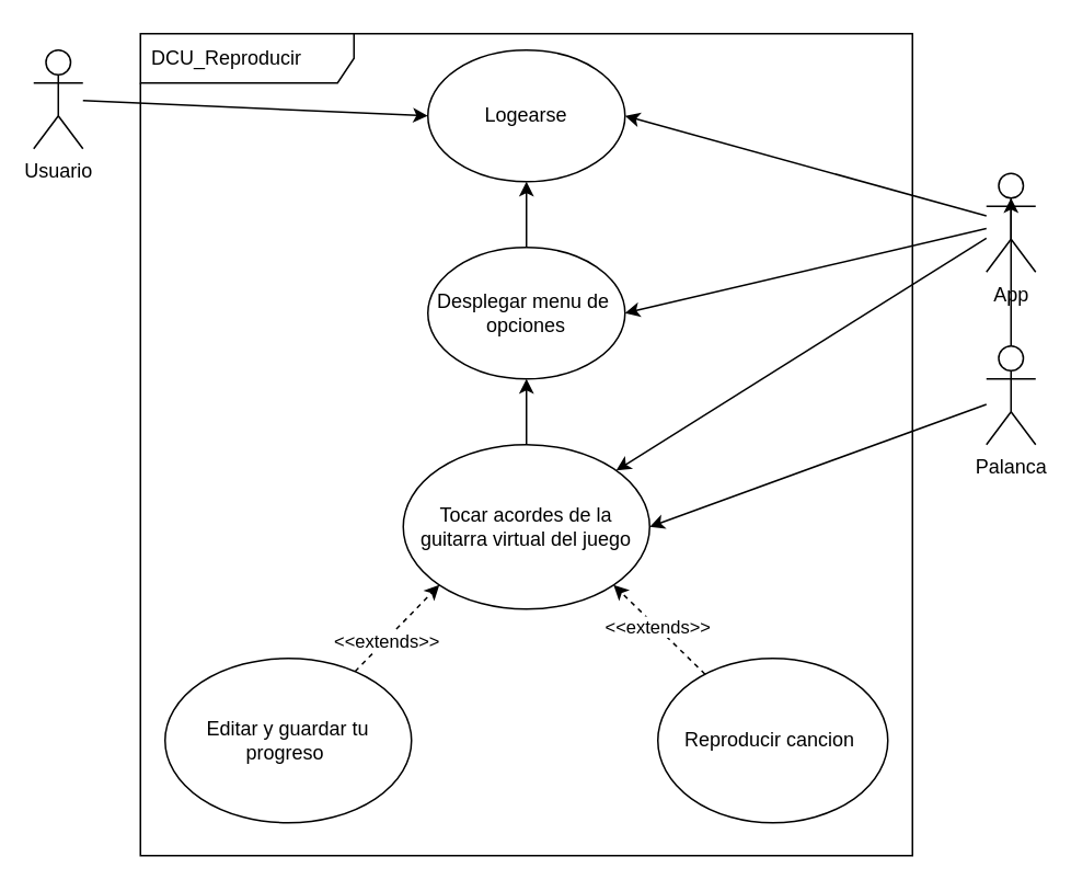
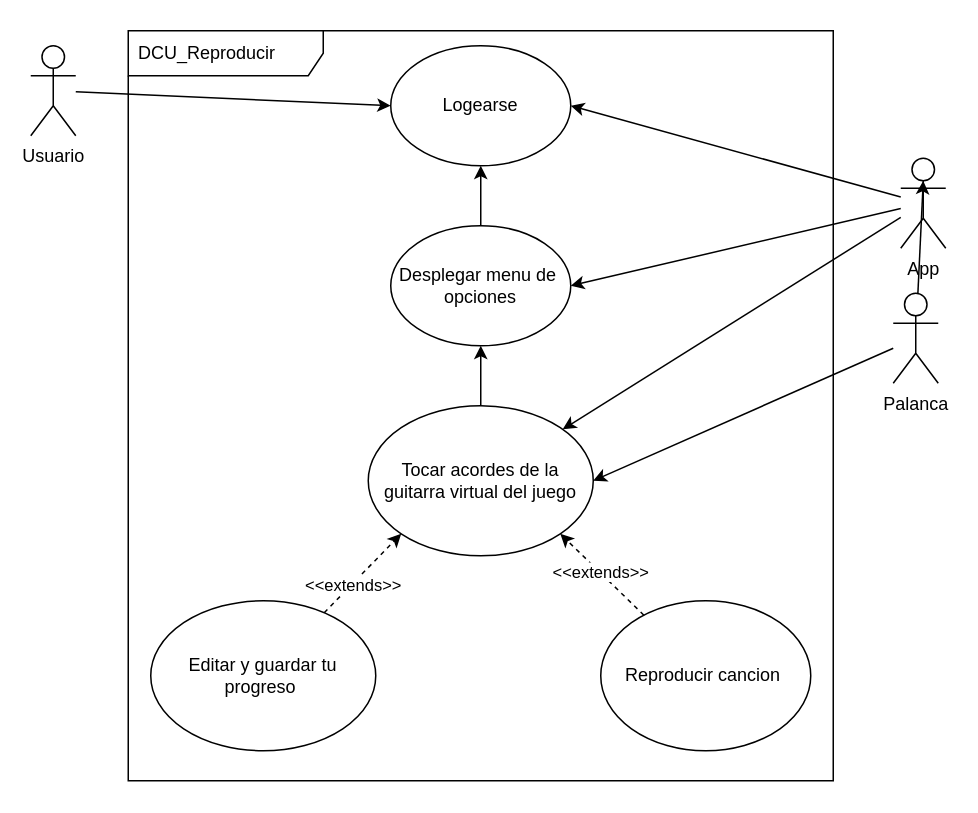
- <mxCell id="10" value="Palanca" style="shape=umlActor;verticalLabelPosition=bottom;verticalAlign=top;html=1;" parent="1" vertex="1"><mxGeometry x="600" y="210" width="30" height="60" as="geometry" /></mxCell>
+ <mxCell id="10" value="Palanca" style="shape=umlActor;verticalLabelPosition=bottom;verticalAlign=top;html=1;" parent="1" vertex="1"><mxGeometry x="595" y="195" width="30" height="60" as="geometry" /></mxCell>
